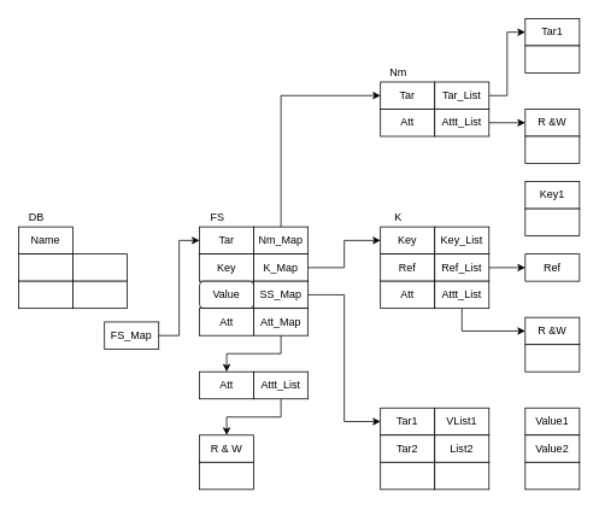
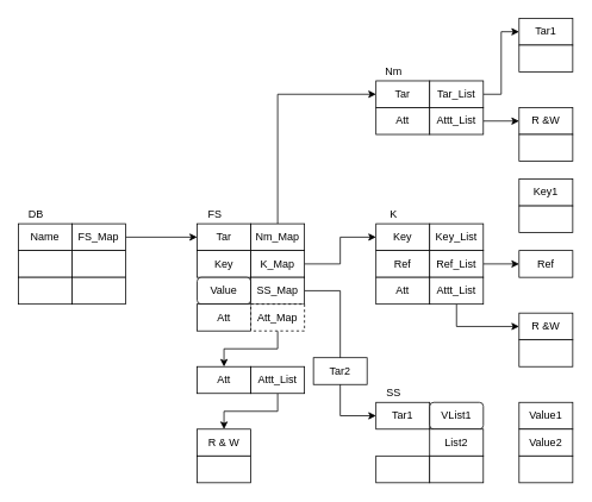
- <mxCell id="21" value="Att_Map" style="rounded=0;whiteSpace=wrap;html=1;" vertex="1" parent="1"><mxGeometry x="280" y="340" width="60" height="30" as="geometry" /></mxCell>
+ <mxCell id="21" value="Att_Map" style="rounded=0;whiteSpace=wrap;html=1;dashed=1;" vertex="1" parent="1"><mxGeometry x="280" y="340" width="60" height="30" as="geometry" /></mxCell>
- <mxCell id="4" value="FS_Map" style="rounded=0;whiteSpace=wrap;html=1;" vertex="1" parent="1"><mxGeometry x="115" y="355" width="60" height="30" as="geometry" /></mxCell>
+ <mxCell id="4" value="FS_Map" style="rounded=0;whiteSpace=wrap;html=1;" vertex="1" parent="1"><mxGeometry x="80" y="250" width="60" height="30" as="geometry" /></mxCell>
+ <mxCell id="57" value="SS" style="text;html=1;strokeColor=none;fillColor=none;align=center;verticalAlign=middle;whiteSpace=wrap;rounded=0;" vertex="1" parent="1"><mxGeometry x="420" y="430" width="40" height="20" as="geometry" /></mxCell>
- <mxCell id="53" value="VList1" style="rounded=0;whiteSpace=wrap;html=1;" vertex="1" parent="1"><mxGeometry x="480" y="450" width="60" height="30" as="geometry" /></mxCell>
+ <mxCell id="53" value="VList1" style="whiteSpace=wrap;html=1;rounded=1;" vertex="1" parent="1"><mxGeometry x="480" y="450" width="60" height="30" as="geometry" /></mxCell>
- <mxCell id="54" value="Tar2" style="rounded=0;whiteSpace=wrap;html=1;" vertex="1" parent="1"><mxGeometry x="420" y="480" width="60" height="30" as="geometry" /></mxCell>
+ <mxCell id="54" value="Tar2" style="rounded=0;whiteSpace=wrap;html=1;" vertex="1" parent="1"><mxGeometry x="350" y="400" width="60" height="30" as="geometry" /></mxCell>
